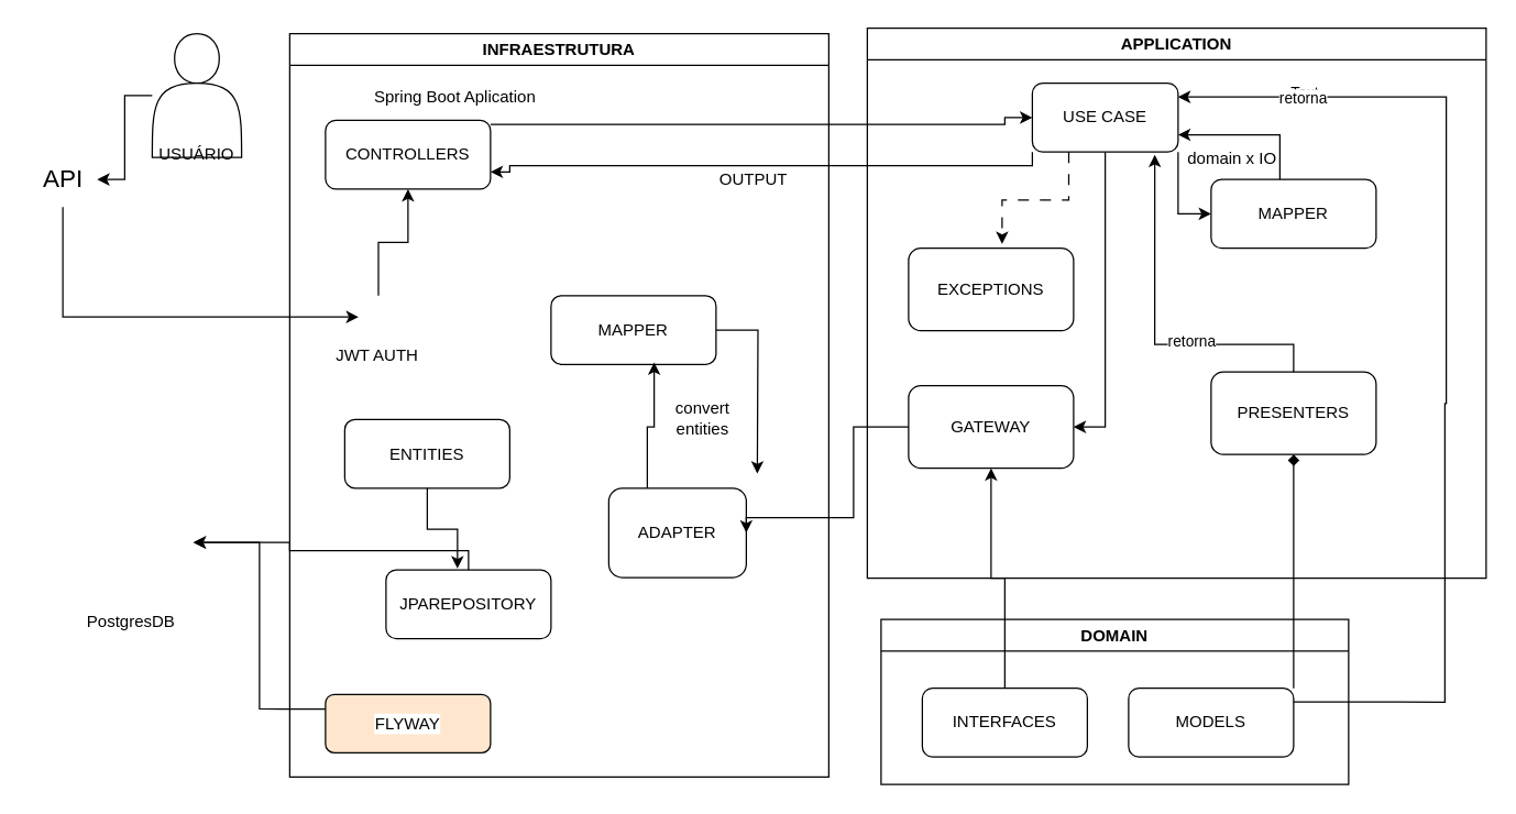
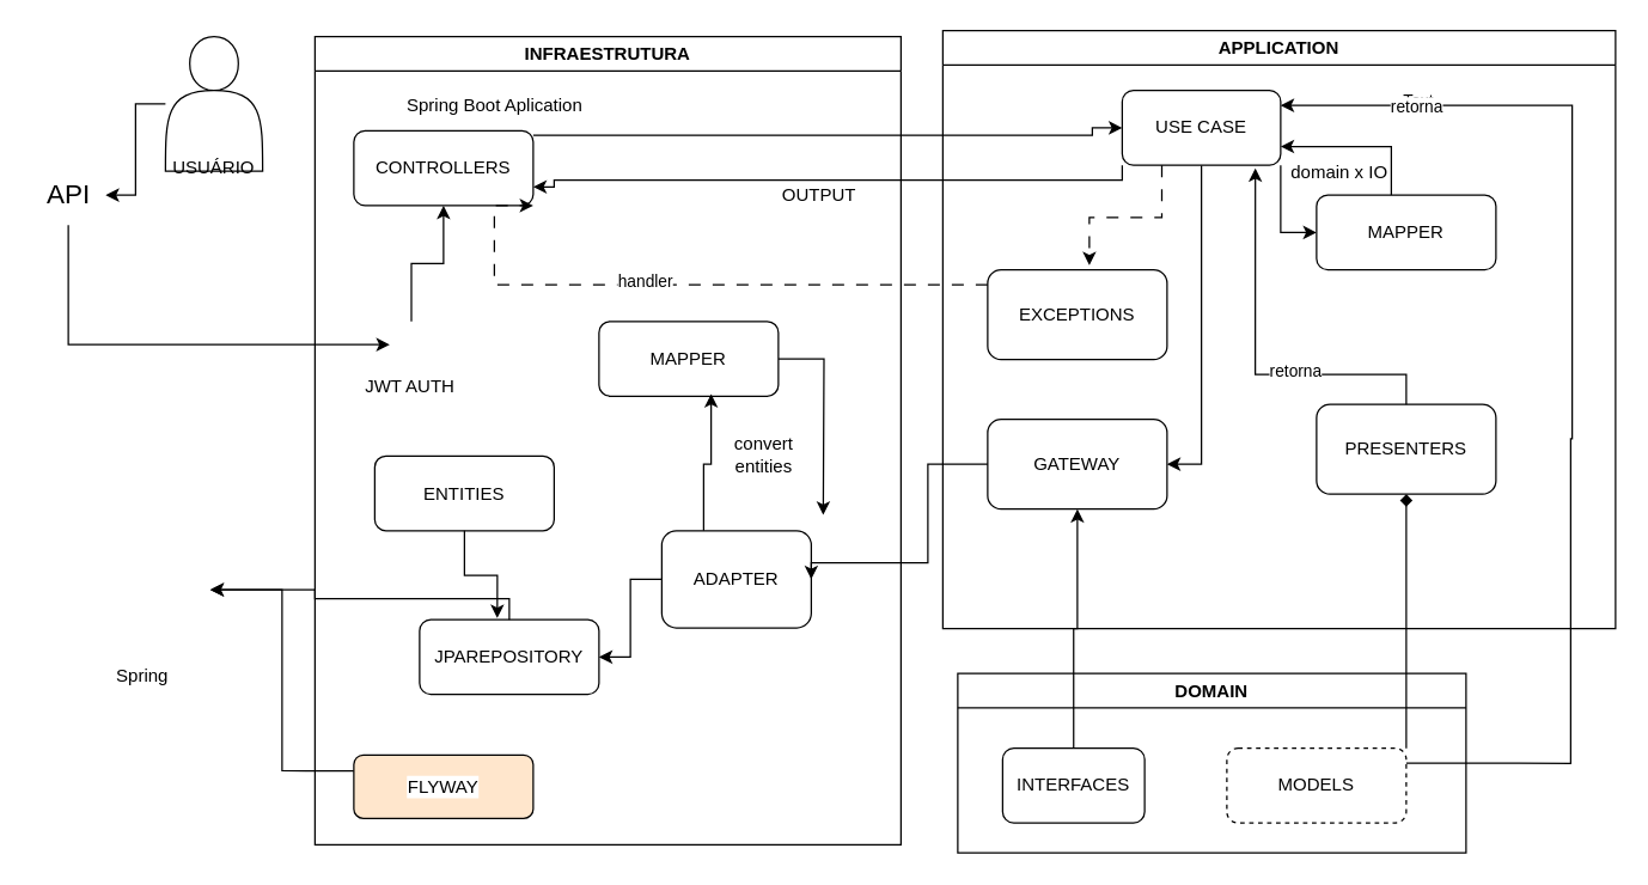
+ <mxCell id="52" style="edgeStyle=orthogonalEdgeStyle;rounded=0;orthogonalLoop=1;jettySize=auto;html=1;entryX=1;entryY=1;entryDx=0;entryDy=0;dashed=1;dashPattern=8 8;" parent="1" source="35" target="10" edge="1"><mxGeometry relative="1" as="geometry"><Array as="points"><mxPoint x="330" y="190" /><mxPoint x="330" y="137" /></Array></mxGeometry></mxCell>
+ <mxCell id="53" value="handler" style="edgeLabel;html=1;align=center;verticalAlign=middle;resizable=0;points=[];" vertex="1" connectable="0" parent="52"><mxGeometry x="0.123" y="-3" relative="1" as="geometry"><mxPoint as="offset" /></mxGeometry></mxCell>
+ <mxCell id="20" style="edgeStyle=orthogonalEdgeStyle;rounded=0;orthogonalLoop=1;jettySize=auto;html=1;entryX=1;entryY=0.5;entryDx=0;entryDy=0;" parent="9" source="21" target="11" edge="1"><mxGeometry relative="1" as="geometry" /></mxCell>
- <mxCell id="2" value="PostgresDB&amp;nbsp;" style="shape=image;html=1;verticalAlign=top;verticalLabelPosition=bottom;labelBackgroundColor=#ffffff;imageAspect=0;aspect=fixed;image=https://cdn2.iconfinder.com/data/icons/font-awesome/1792/database-128.png" parent="1" vertex="1"><mxGeometry x="52" y="350" width="88" height="88" as="geometry" /></mxCell>
+ <mxCell id="2" value="Spring&amp;nbsp;" style="shape=image;html=1;verticalAlign=top;verticalLabelPosition=bottom;labelBackgroundColor=#ffffff;imageAspect=0;aspect=fixed;image=https://cdn2.iconfinder.com/data/icons/font-awesome/1792/database-128.png" parent="1" vertex="1"><mxGeometry x="52" y="350" width="88" height="88" as="geometry" /></mxCell>
- <mxCell id="29" value="INTERFACES" style="rounded=1;whiteSpace=wrap;html=1;" parent="27" vertex="1"><mxGeometry x="30" y="50" width="120" height="50" as="geometry" /></mxCell>
+ <mxCell id="29" value="INTERFACES" style="rounded=1;whiteSpace=wrap;html=1;" parent="27" vertex="1"><mxGeometry x="30" y="50" width="95" height="50" as="geometry" /></mxCell>
- <mxCell id="28" value="MODELS" style="rounded=1;whiteSpace=wrap;html=1;" parent="27" vertex="1"><mxGeometry x="180" y="50" width="120" height="50" as="geometry" /></mxCell>
+ <mxCell id="28" value="MODELS" style="rounded=1;whiteSpace=wrap;html=1;dashed=1;" parent="27" vertex="1"><mxGeometry x="180" y="50" width="120" height="50" as="geometry" /></mxCell>
